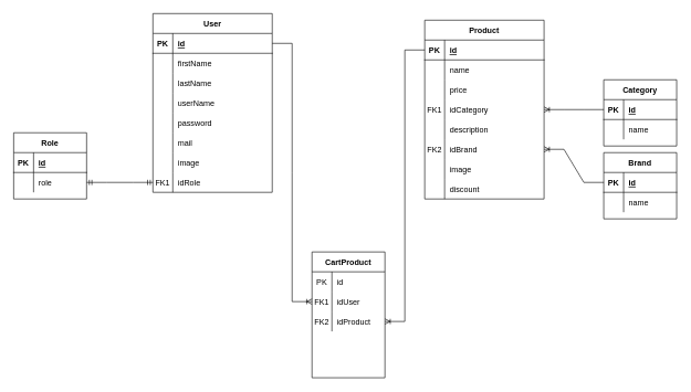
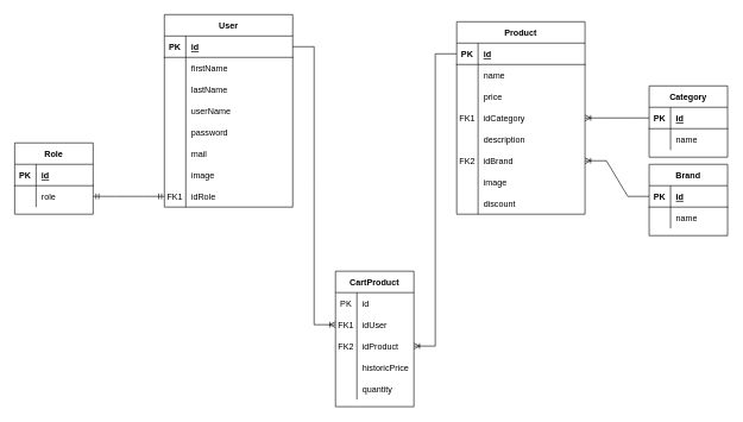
+ <mxCell id="90" value="historicPrice" style="shape=partialRectangle;overflow=hidden;connectable=0;fillColor=none;top=0;left=0;bottom=0;right=0;align=left;spacingLeft=6;" parent="88" vertex="1"><mxGeometry x="30" width="80" height="30" as="geometry"><mxRectangle width="80" height="30" as="alternateBounds" /></mxGeometry></mxCell>
+ <mxCell id="93" value="quantity" style="shape=partialRectangle;overflow=hidden;connectable=0;fillColor=none;top=0;left=0;bottom=0;right=0;align=left;spacingLeft=6;" parent="91" vertex="1"><mxGeometry x="30" width="80" height="30" as="geometry"><mxRectangle width="80" height="30" as="alternateBounds" /></mxGeometry></mxCell>
